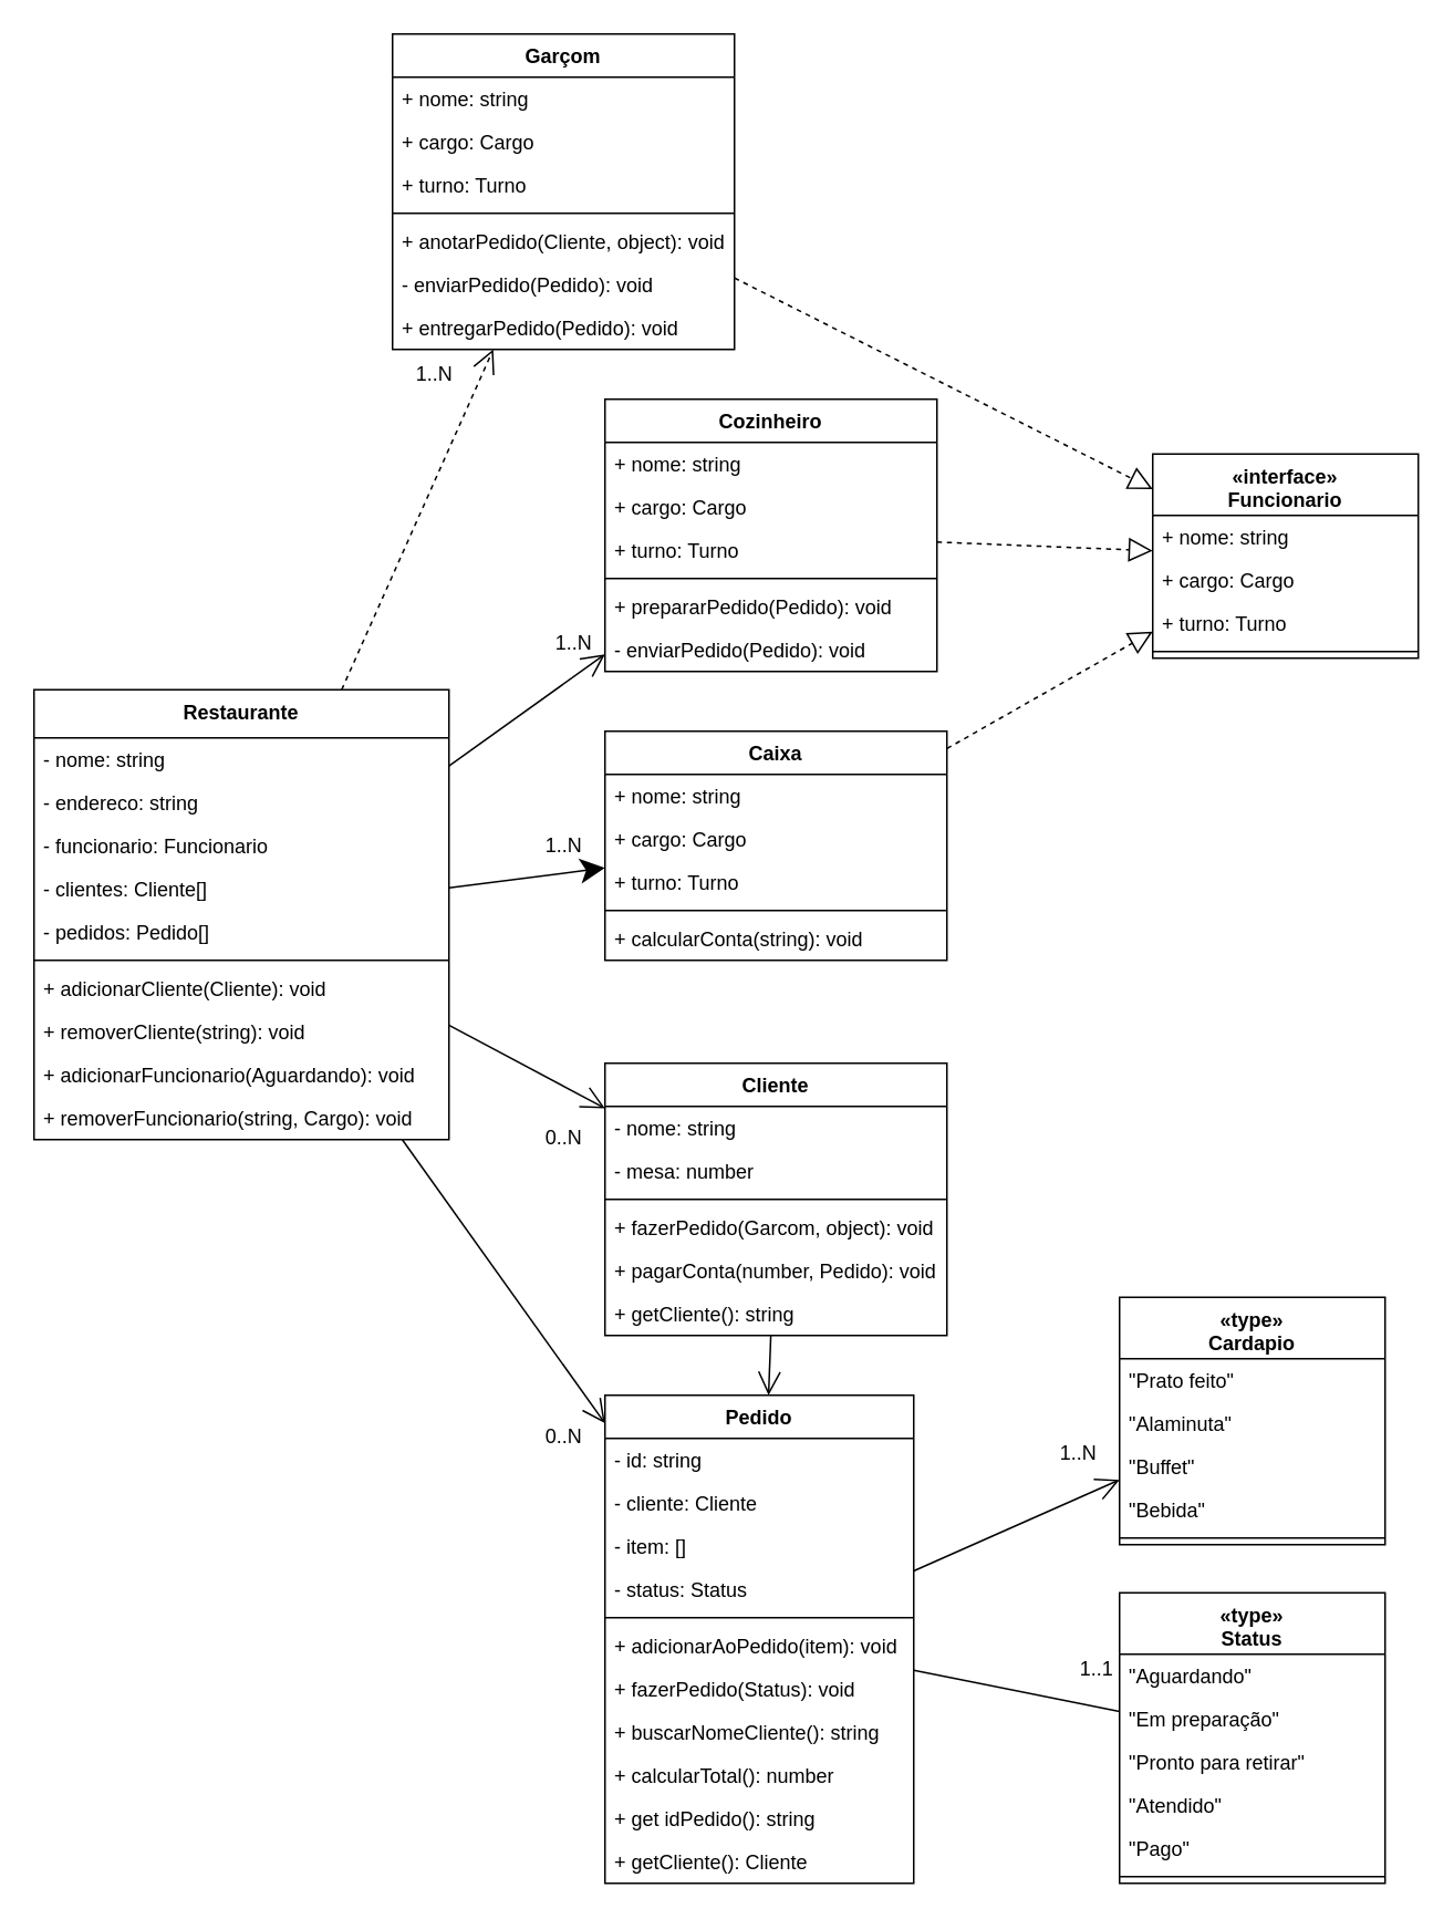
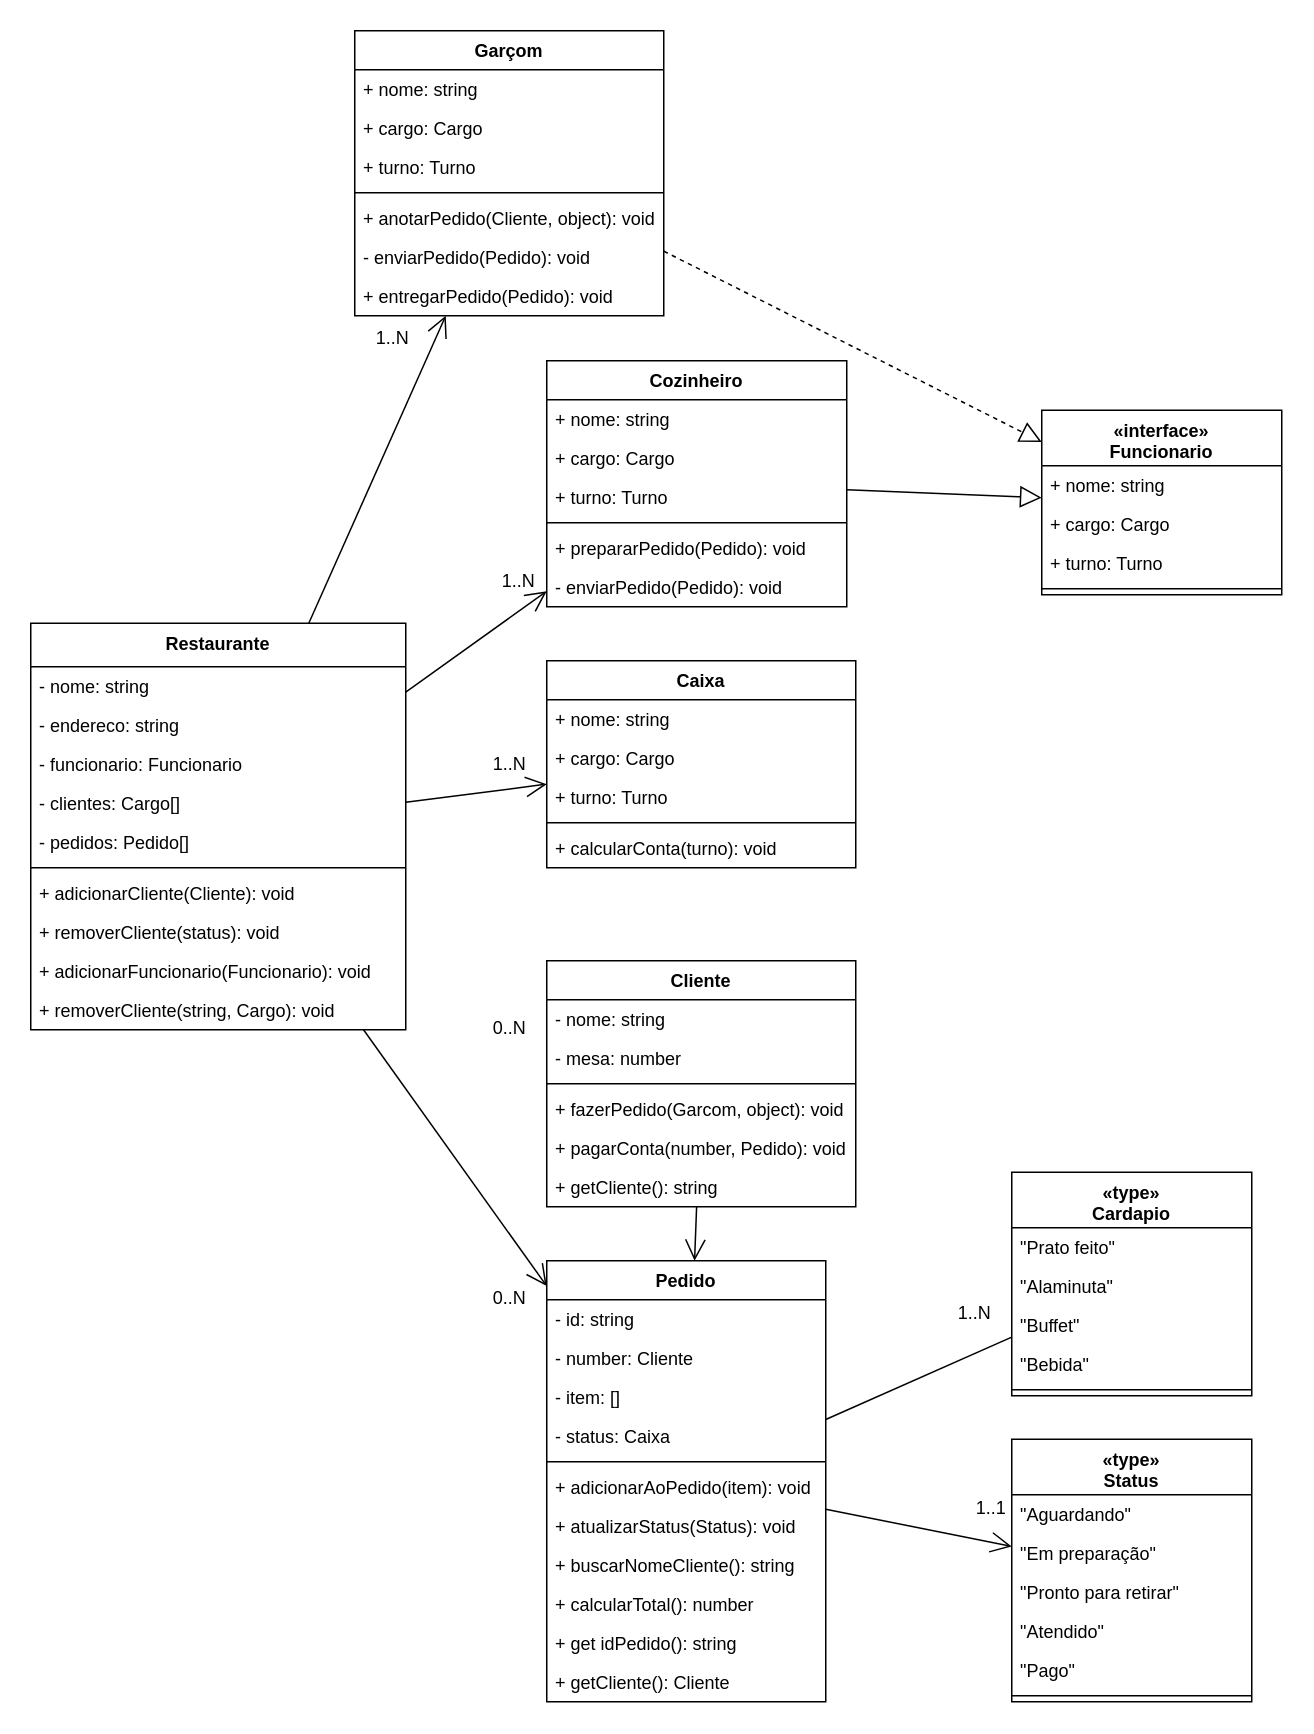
- <mxCell id="75" value="" style="endArrow=open;endFill=1;endSize=12;html=1;dashed=1;" edge="1" parent="1" source="24" target="9"><mxGeometry width="160" relative="1" as="geometry"><mxPoint x="430" y="530" as="sourcePoint" /><mxPoint x="590" y="530" as="targetPoint" /></mxGeometry></mxCell>
+ <mxCell id="75" value="" style="endArrow=open;endFill=1;endSize=12;html=1;" edge="1" parent="1" source="24" target="9"><mxGeometry width="160" relative="1" as="geometry"><mxPoint x="430" y="530" as="sourcePoint" /><mxPoint x="590" y="530" as="targetPoint" /></mxGeometry></mxCell>
- <mxCell id="77" value="" style="endArrow=block;dashed=1;endFill=0;endSize=12;html=1;" edge="1" parent="1" source="17" target="53"><mxGeometry width="160" relative="1" as="geometry"><mxPoint x="430" y="530" as="sourcePoint" /><mxPoint x="590" y="530" as="targetPoint" /></mxGeometry></mxCell>
+ <mxCell id="77" value="" style="endArrow=block;dashed=0;endFill=0;endSize=12;html=1;" edge="1" parent="1" source="17" target="53"><mxGeometry width="160" relative="1" as="geometry"><mxPoint x="430" y="530" as="sourcePoint" /><mxPoint x="590" y="530" as="targetPoint" /></mxGeometry></mxCell>
- <mxCell id="78" value="" style="endArrow=block;dashed=1;endFill=0;endSize=12;html=1;" edge="1" parent="1" source="35" target="53"><mxGeometry width="160" relative="1" as="geometry"><mxPoint x="430" y="530" as="sourcePoint" /><mxPoint x="590" y="530" as="targetPoint" /></mxGeometry></mxCell>
- <mxCell id="73" value="" style="endArrow=classic;endFill=1;endSize=12;html=1;" edge="1" parent="1" source="24" target="35"><mxGeometry width="160" relative="1" as="geometry"><mxPoint x="430" y="530" as="sourcePoint" /><mxPoint x="590" y="530" as="targetPoint" /></mxGeometry></mxCell>
+ <mxCell id="73" value="" style="endArrow=open;endFill=1;endSize=12;html=1;" edge="1" parent="1" source="24" target="35"><mxGeometry width="160" relative="1" as="geometry"><mxPoint x="430" y="530" as="sourcePoint" /><mxPoint x="590" y="530" as="targetPoint" /></mxGeometry></mxCell>
- <mxCell id="28" value="- clientes: Cliente[]" style="text;strokeColor=none;fillColor=none;align=left;verticalAlign=top;spacingLeft=4;spacingRight=4;overflow=hidden;rotatable=0;points=[[0,0.5],[1,0.5]];portConstraint=eastwest;" parent="24" vertex="1"><mxGeometry y="107" width="250" height="26" as="geometry" /></mxCell>
+ <mxCell id="28" value="- clientes: Cargo[]" style="text;strokeColor=none;fillColor=none;align=left;verticalAlign=top;spacingLeft=4;spacingRight=4;overflow=hidden;rotatable=0;points=[[0,0.5],[1,0.5]];portConstraint=eastwest;" parent="24" vertex="1"><mxGeometry y="107" width="250" height="26" as="geometry" /></mxCell>
- <mxCell id="40" value="+ calcularConta(string): void" style="text;strokeColor=none;fillColor=none;align=left;verticalAlign=top;spacingLeft=4;spacingRight=4;overflow=hidden;rotatable=0;points=[[0,0.5],[1,0.5]];portConstraint=eastwest;" parent="35" vertex="1"><mxGeometry y="112" width="206" height="26" as="geometry" /></mxCell>
+ <mxCell id="40" value="+ calcularConta(turno): void" style="text;strokeColor=none;fillColor=none;align=left;verticalAlign=top;spacingLeft=4;spacingRight=4;overflow=hidden;rotatable=0;points=[[0,0.5],[1,0.5]];portConstraint=eastwest;" parent="35" vertex="1"><mxGeometry y="112" width="206" height="26" as="geometry" /></mxCell>
- <mxCell id="32" value="+ removerCliente(string): void" style="text;strokeColor=none;fillColor=none;align=left;verticalAlign=top;spacingLeft=4;spacingRight=4;overflow=hidden;rotatable=0;points=[[0,0.5],[1,0.5]];portConstraint=eastwest;" parent="24" vertex="1"><mxGeometry y="193" width="250" height="26" as="geometry" /></mxCell>
+ <mxCell id="32" value="+ removerCliente(status): void" style="text;strokeColor=none;fillColor=none;align=left;verticalAlign=top;spacingLeft=4;spacingRight=4;overflow=hidden;rotatable=0;points=[[0,0.5],[1,0.5]];portConstraint=eastwest;" parent="24" vertex="1"><mxGeometry y="193" width="250" height="26" as="geometry" /></mxCell>
- <mxCell id="71" value="" style="endArrow=open;endFill=1;endSize=12;html=1;" edge="1" parent="1" source="24" target="2"><mxGeometry width="160" relative="1" as="geometry"><mxPoint x="544" y="530" as="sourcePoint" /><mxPoint x="704" y="530" as="targetPoint" /></mxGeometry></mxCell>
- <mxCell id="33" value="+ adicionarFuncionario(Aguardando): void" style="text;strokeColor=none;fillColor=none;align=left;verticalAlign=top;spacingLeft=4;spacingRight=4;overflow=hidden;rotatable=0;points=[[0,0.5],[1,0.5]];portConstraint=eastwest;" parent="24" vertex="1"><mxGeometry y="219" width="250" height="26" as="geometry" /></mxCell>
+ <mxCell id="33" value="+ adicionarFuncionario(Funcionario): void" style="text;strokeColor=none;fillColor=none;align=left;verticalAlign=top;spacingLeft=4;spacingRight=4;overflow=hidden;rotatable=0;points=[[0,0.5],[1,0.5]];portConstraint=eastwest;" parent="24" vertex="1"><mxGeometry y="219" width="250" height="26" as="geometry" /></mxCell>
- <mxCell id="34" value="+ removerFuncionario(string, Cargo): void" style="text;strokeColor=none;fillColor=none;align=left;verticalAlign=top;spacingLeft=4;spacingRight=4;overflow=hidden;rotatable=0;points=[[0,0.5],[1,0.5]];portConstraint=eastwest;" vertex="1" parent="24"><mxGeometry y="245" width="250" height="26" as="geometry" /></mxCell>
+ <mxCell id="34" value="+ removerCliente(string, Cargo): void" style="text;strokeColor=none;fillColor=none;align=left;verticalAlign=top;spacingLeft=4;spacingRight=4;overflow=hidden;rotatable=0;points=[[0,0.5],[1,0.5]];portConstraint=eastwest;" vertex="1" parent="24"><mxGeometry y="245" width="250" height="26" as="geometry" /></mxCell>
- <mxCell id="84" value="" style="endArrow=open;endFill=1;endSize=12;html=1;" edge="1" parent="1" source="41" target="58"><mxGeometry width="160" relative="1" as="geometry"><mxPoint x="430" y="530" as="sourcePoint" /><mxPoint x="590" y="530" as="targetPoint" /></mxGeometry></mxCell>
+ <mxCell id="84" value="" style="endArrow=none;endFill=1;endSize=12;html=1;" edge="1" parent="1" source="41" target="58"><mxGeometry width="160" relative="1" as="geometry"><mxPoint x="430" y="530" as="sourcePoint" /><mxPoint x="590" y="530" as="targetPoint" /></mxGeometry></mxCell>
- <mxCell id="43" value="- cliente: Cliente" style="text;strokeColor=none;fillColor=none;align=left;verticalAlign=top;spacingLeft=4;spacingRight=4;overflow=hidden;rotatable=0;points=[[0,0.5],[1,0.5]];portConstraint=eastwest;" parent="41" vertex="1"><mxGeometry y="52" width="186" height="26" as="geometry" /></mxCell>
+ <mxCell id="43" value="- number: Cliente" style="text;strokeColor=none;fillColor=none;align=left;verticalAlign=top;spacingLeft=4;spacingRight=4;overflow=hidden;rotatable=0;points=[[0,0.5],[1,0.5]];portConstraint=eastwest;" parent="41" vertex="1"><mxGeometry y="52" width="186" height="26" as="geometry" /></mxCell>
- <mxCell id="45" value="- status: Status" style="text;strokeColor=none;fillColor=none;align=left;verticalAlign=top;spacingLeft=4;spacingRight=4;overflow=hidden;rotatable=0;points=[[0,0.5],[1,0.5]];portConstraint=eastwest;" parent="41" vertex="1"><mxGeometry y="104" width="186" height="26" as="geometry" /></mxCell>
+ <mxCell id="45" value="- status: Caixa" style="text;strokeColor=none;fillColor=none;align=left;verticalAlign=top;spacingLeft=4;spacingRight=4;overflow=hidden;rotatable=0;points=[[0,0.5],[1,0.5]];portConstraint=eastwest;" parent="41" vertex="1"><mxGeometry y="104" width="186" height="26" as="geometry" /></mxCell>
- <mxCell id="48" value="+ fazerPedido(Status): void" style="text;strokeColor=none;fillColor=none;align=left;verticalAlign=top;spacingLeft=4;spacingRight=4;overflow=hidden;rotatable=0;points=[[0,0.5],[1,0.5]];portConstraint=eastwest;" parent="41" vertex="1"><mxGeometry y="164" width="186" height="26" as="geometry" /></mxCell>
+ <mxCell id="48" value="+ atualizarStatus(Status): void" style="text;strokeColor=none;fillColor=none;align=left;verticalAlign=top;spacingLeft=4;spacingRight=4;overflow=hidden;rotatable=0;points=[[0,0.5],[1,0.5]];portConstraint=eastwest;" parent="41" vertex="1"><mxGeometry y="164" width="186" height="26" as="geometry" /></mxCell>
- <mxCell id="86" value="" style="endArrow=none;endFill=1;endSize=12;html=1;" edge="1" parent="1" source="41" target="64"><mxGeometry width="160" relative="1" as="geometry"><mxPoint x="610" y="720" as="sourcePoint" /><mxPoint x="750" y="670" as="targetPoint" /></mxGeometry></mxCell>
+ <mxCell id="86" value="" style="endArrow=open;endFill=1;endSize=12;html=1;" edge="1" parent="1" source="41" target="64"><mxGeometry width="160" relative="1" as="geometry"><mxPoint x="610" y="720" as="sourcePoint" /><mxPoint x="750" y="670" as="targetPoint" /></mxGeometry></mxCell>
